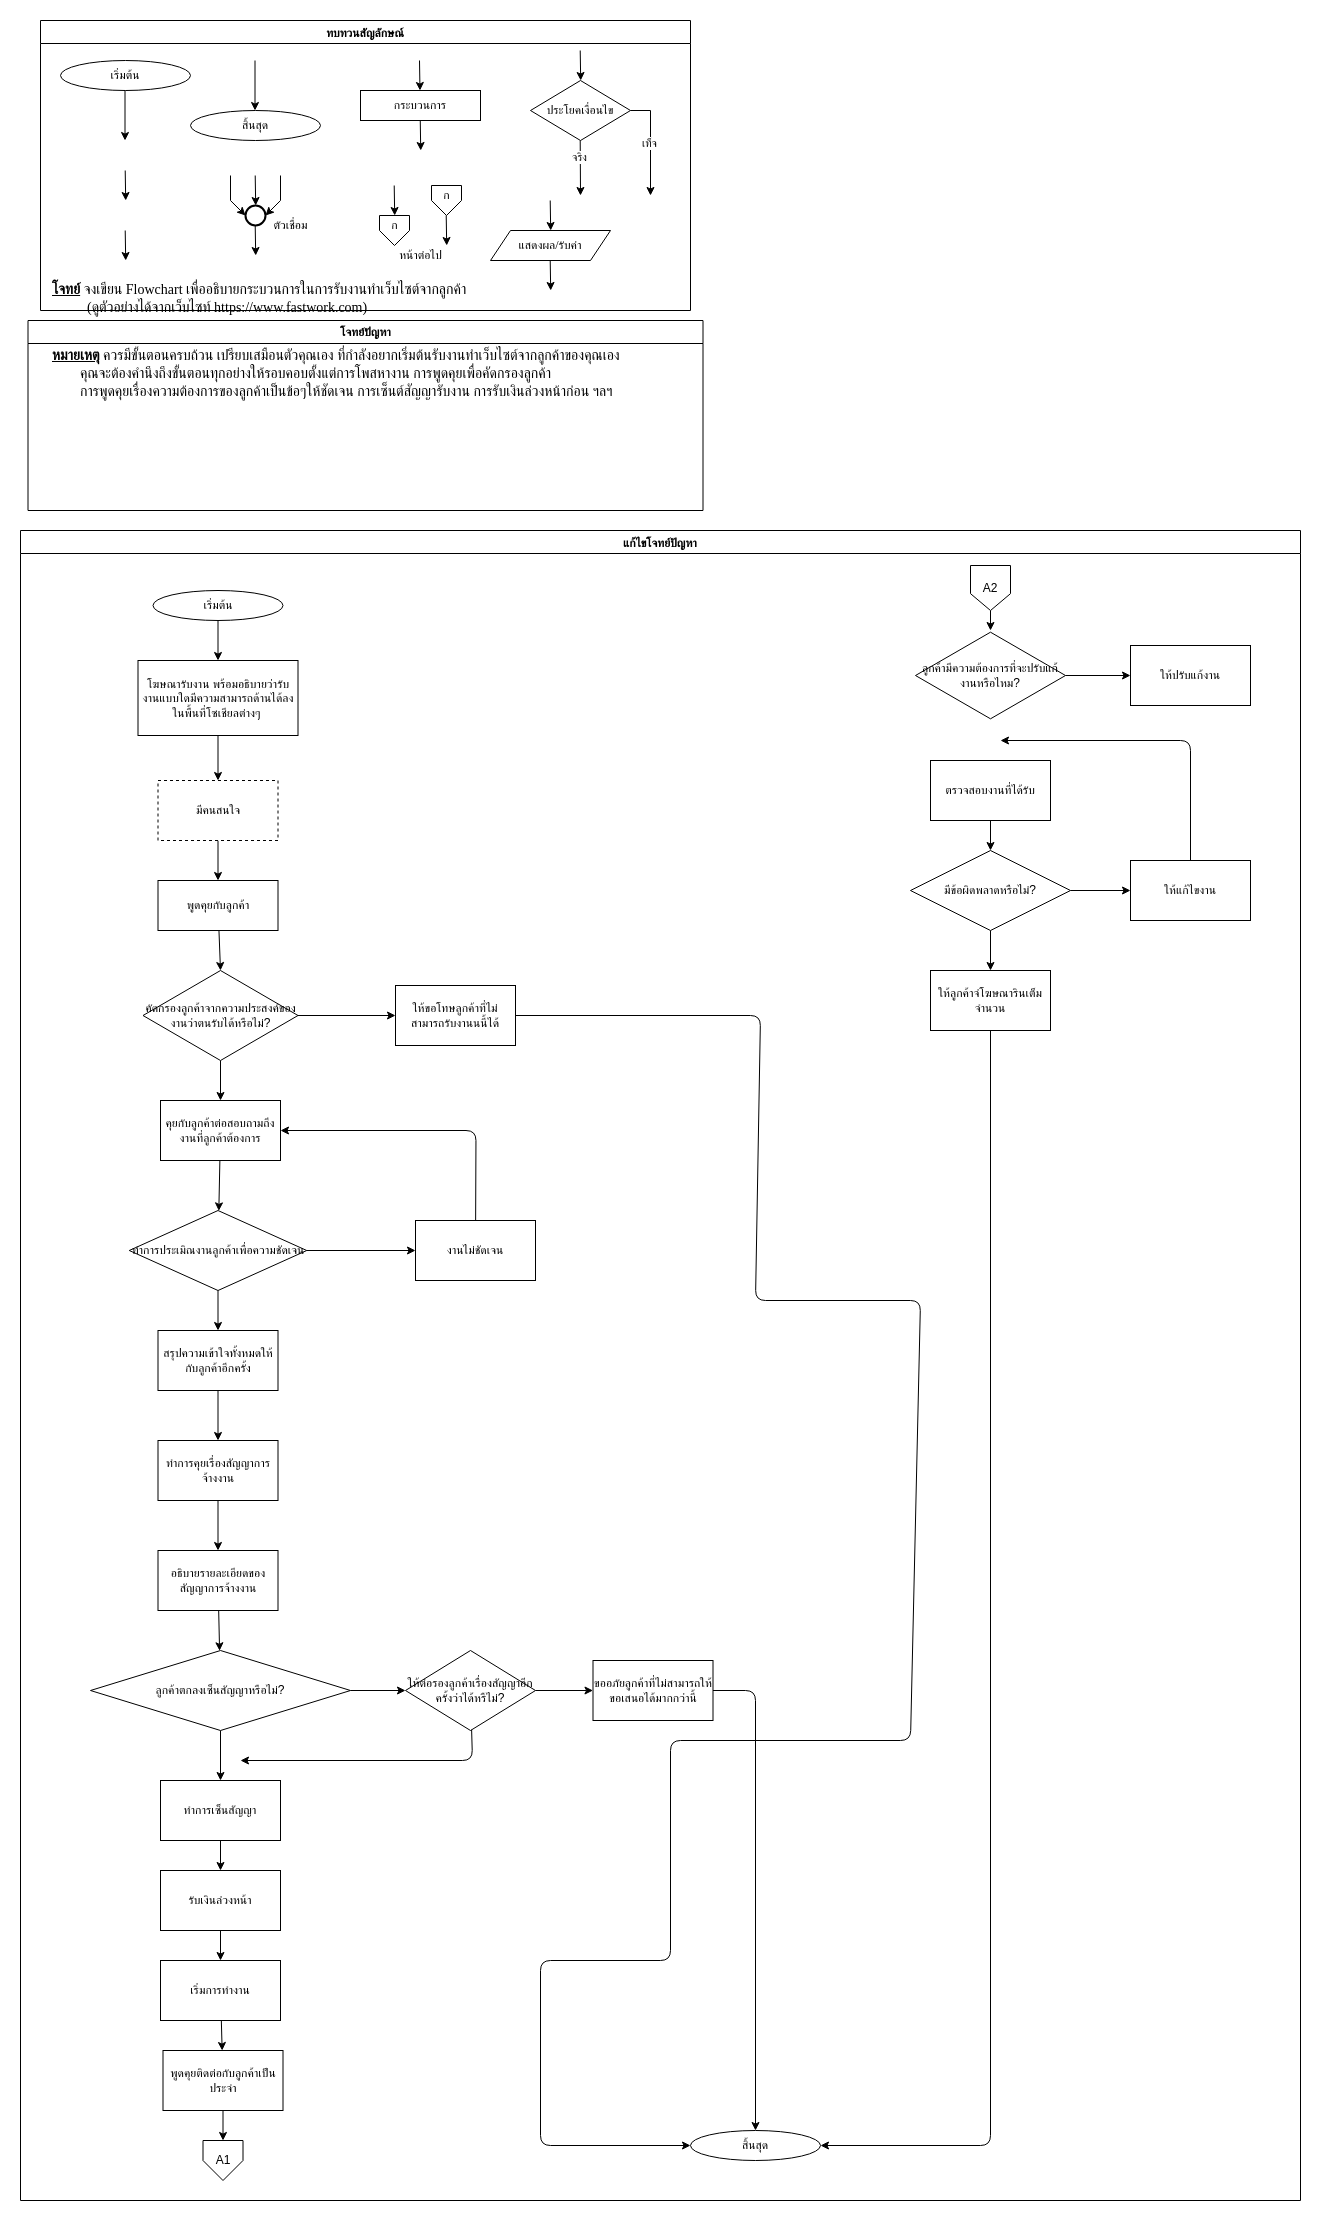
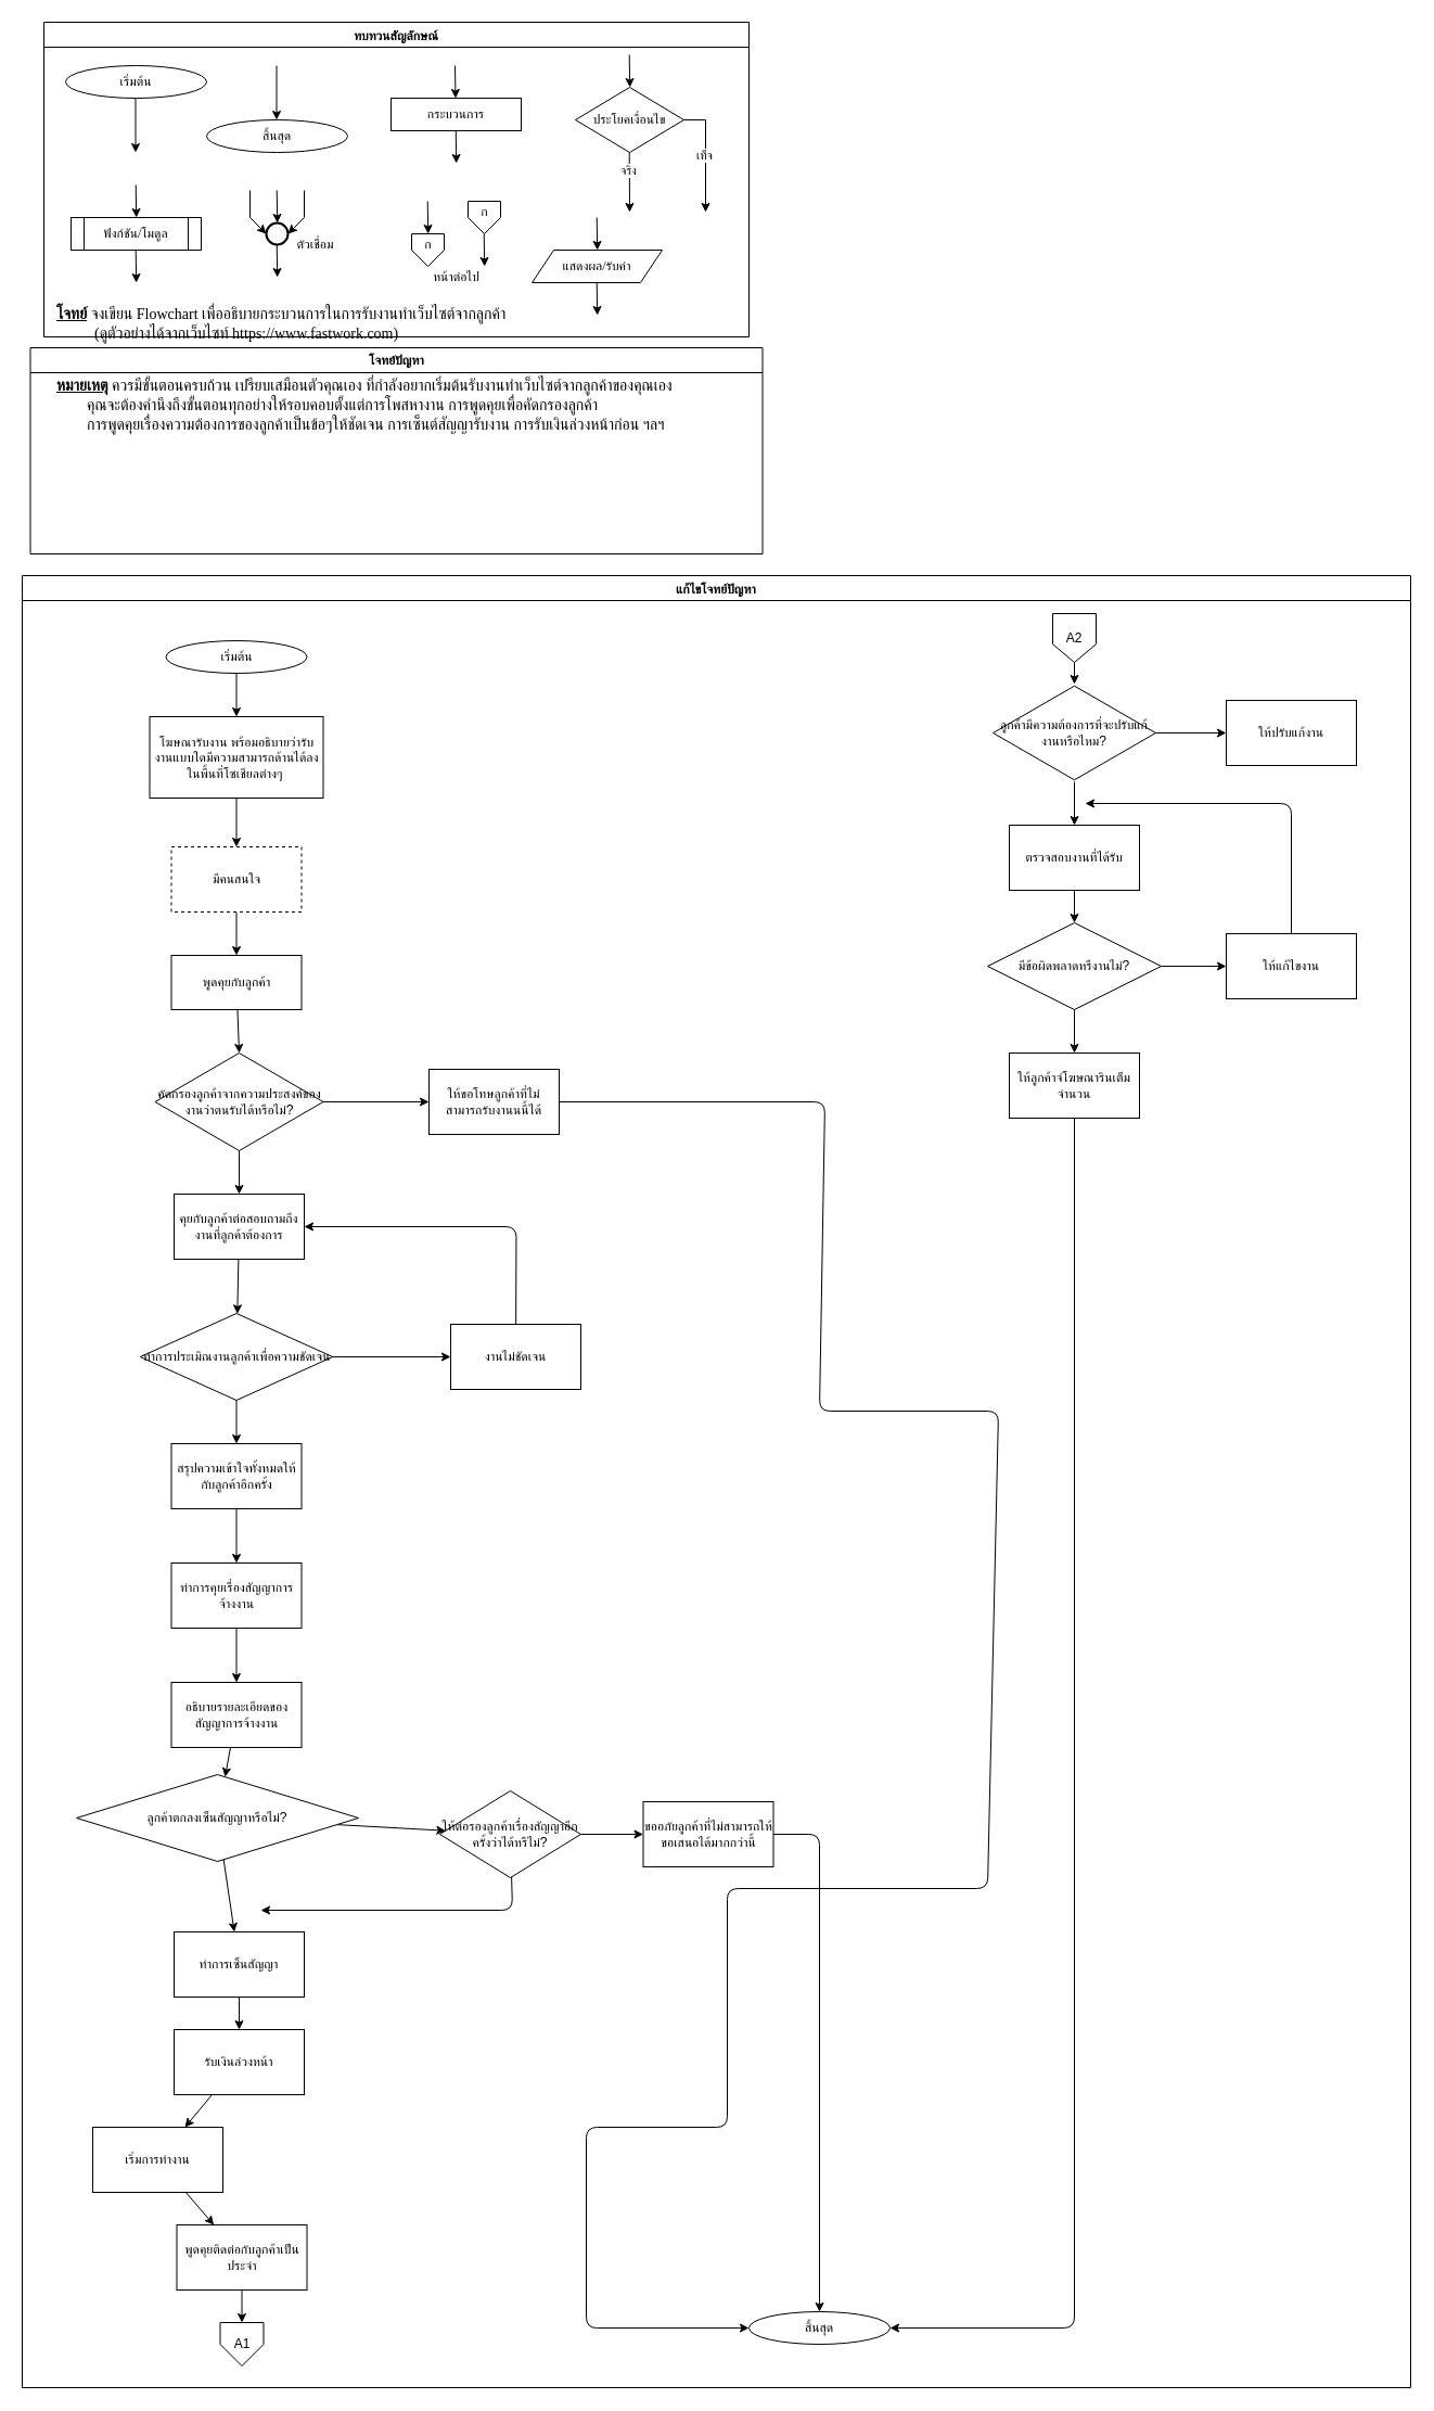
+ <mxCell id="16" value="&lt;font data-font-src=&quot;https://fonts.googleapis.com/css?family=Sarabun&quot; face=&quot;Sarabun&quot;&gt;ฟังก์ชัน/โมดูล&lt;/font&gt;" style="shape=process;whiteSpace=wrap;html=1;backgroundOutline=1;" parent="2" vertex="1"><mxGeometry x="25" y="180" width="120" height="30" as="geometry" /></mxCell>
+ <mxCell id="82" value="" style="edgeStyle=none;html=1;" edge="1" parent="35" source="83" target="86"><mxGeometry relative="1" as="geometry" /></mxCell>
- <mxCell id="89" value="มีข้อผิดพลาดหรือไม่?" style="rhombus;whiteSpace=wrap;html=1;" vertex="1" parent="35"><mxGeometry x="890" y="320" width="160" height="80" as="geometry" /></mxCell>
+ <mxCell id="89" value="มีข้อผิดพลาดหรืงานไม่?" style="rhombus;whiteSpace=wrap;html=1;" vertex="1" parent="35"><mxGeometry x="890" y="320" width="160" height="80" as="geometry" /></mxCell>
- <mxCell id="65" value="ลูกค้าตกลงเซ็นสัญญาหรือไม่?" style="rhombus;whiteSpace=wrap;html=1;" vertex="1" parent="35"><mxGeometry x="70" y="1120" width="260" height="80" as="geometry" /></mxCell>
+ <mxCell id="65" value="ลูกค้าตกลงเซ็นสัญญาหรือไม่?" style="rhombus;whiteSpace=wrap;html=1;" vertex="1" parent="35"><mxGeometry x="50" y="1105" width="260" height="80" as="geometry" /></mxCell>
- <mxCell id="75" value="เริ่มการทำงาน" style="whiteSpace=wrap;html=1;" vertex="1" parent="35"><mxGeometry x="140" y="1430" width="120" height="60" as="geometry" /></mxCell>
+ <mxCell id="75" value="เริ่มการทำงาน" style="whiteSpace=wrap;html=1;" vertex="1" parent="35"><mxGeometry x="65" y="1430" width="120" height="60" as="geometry" /></mxCell>
